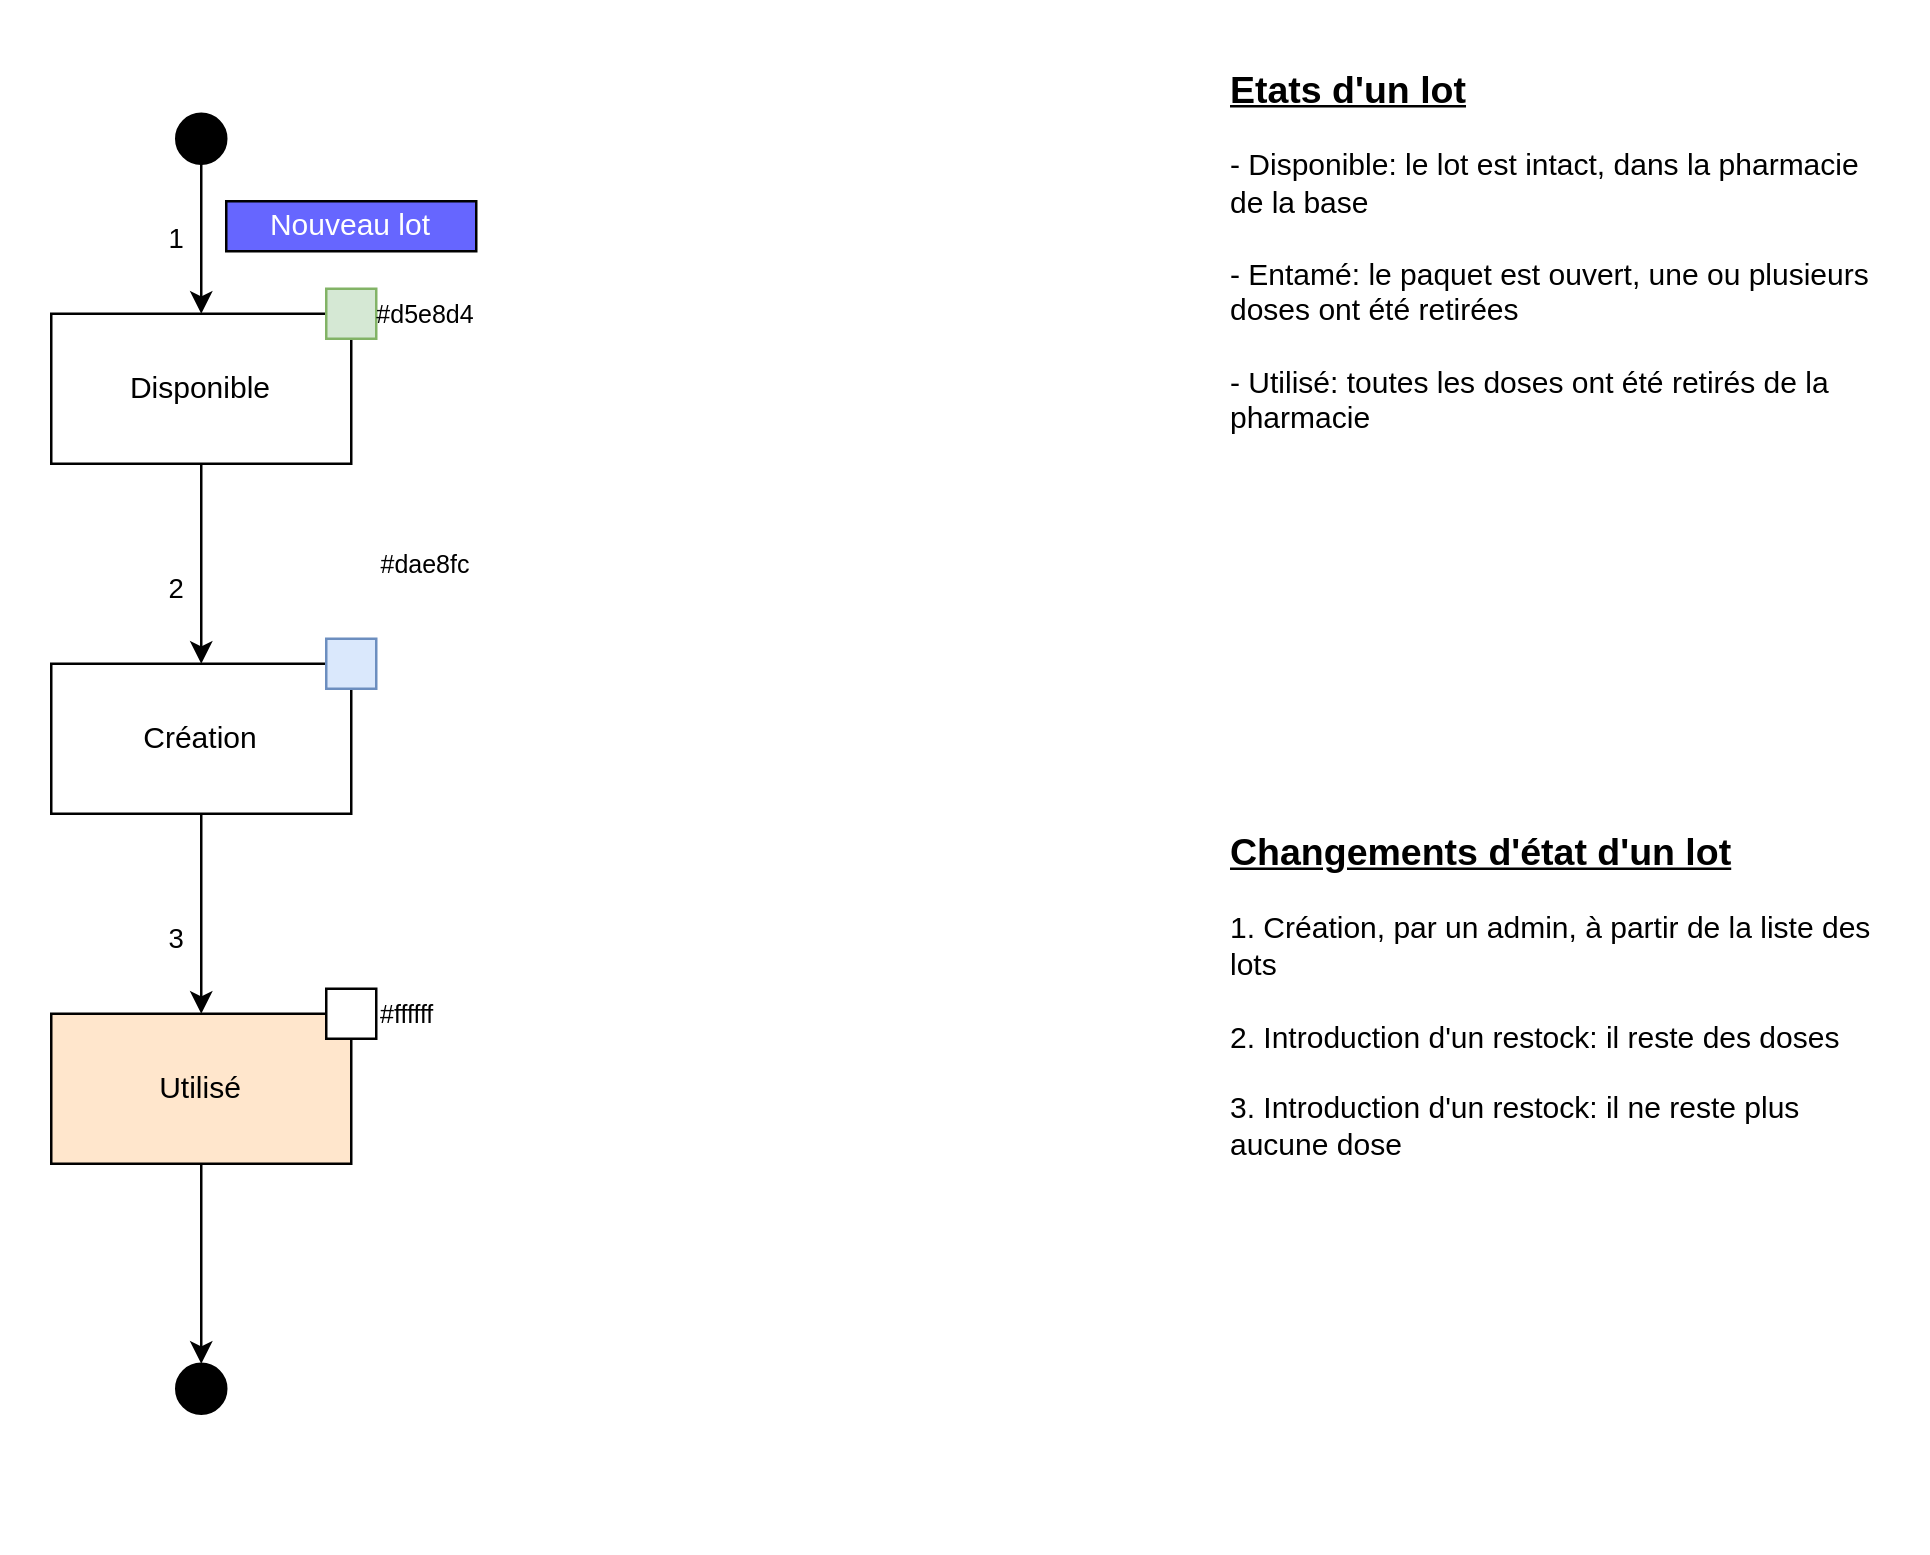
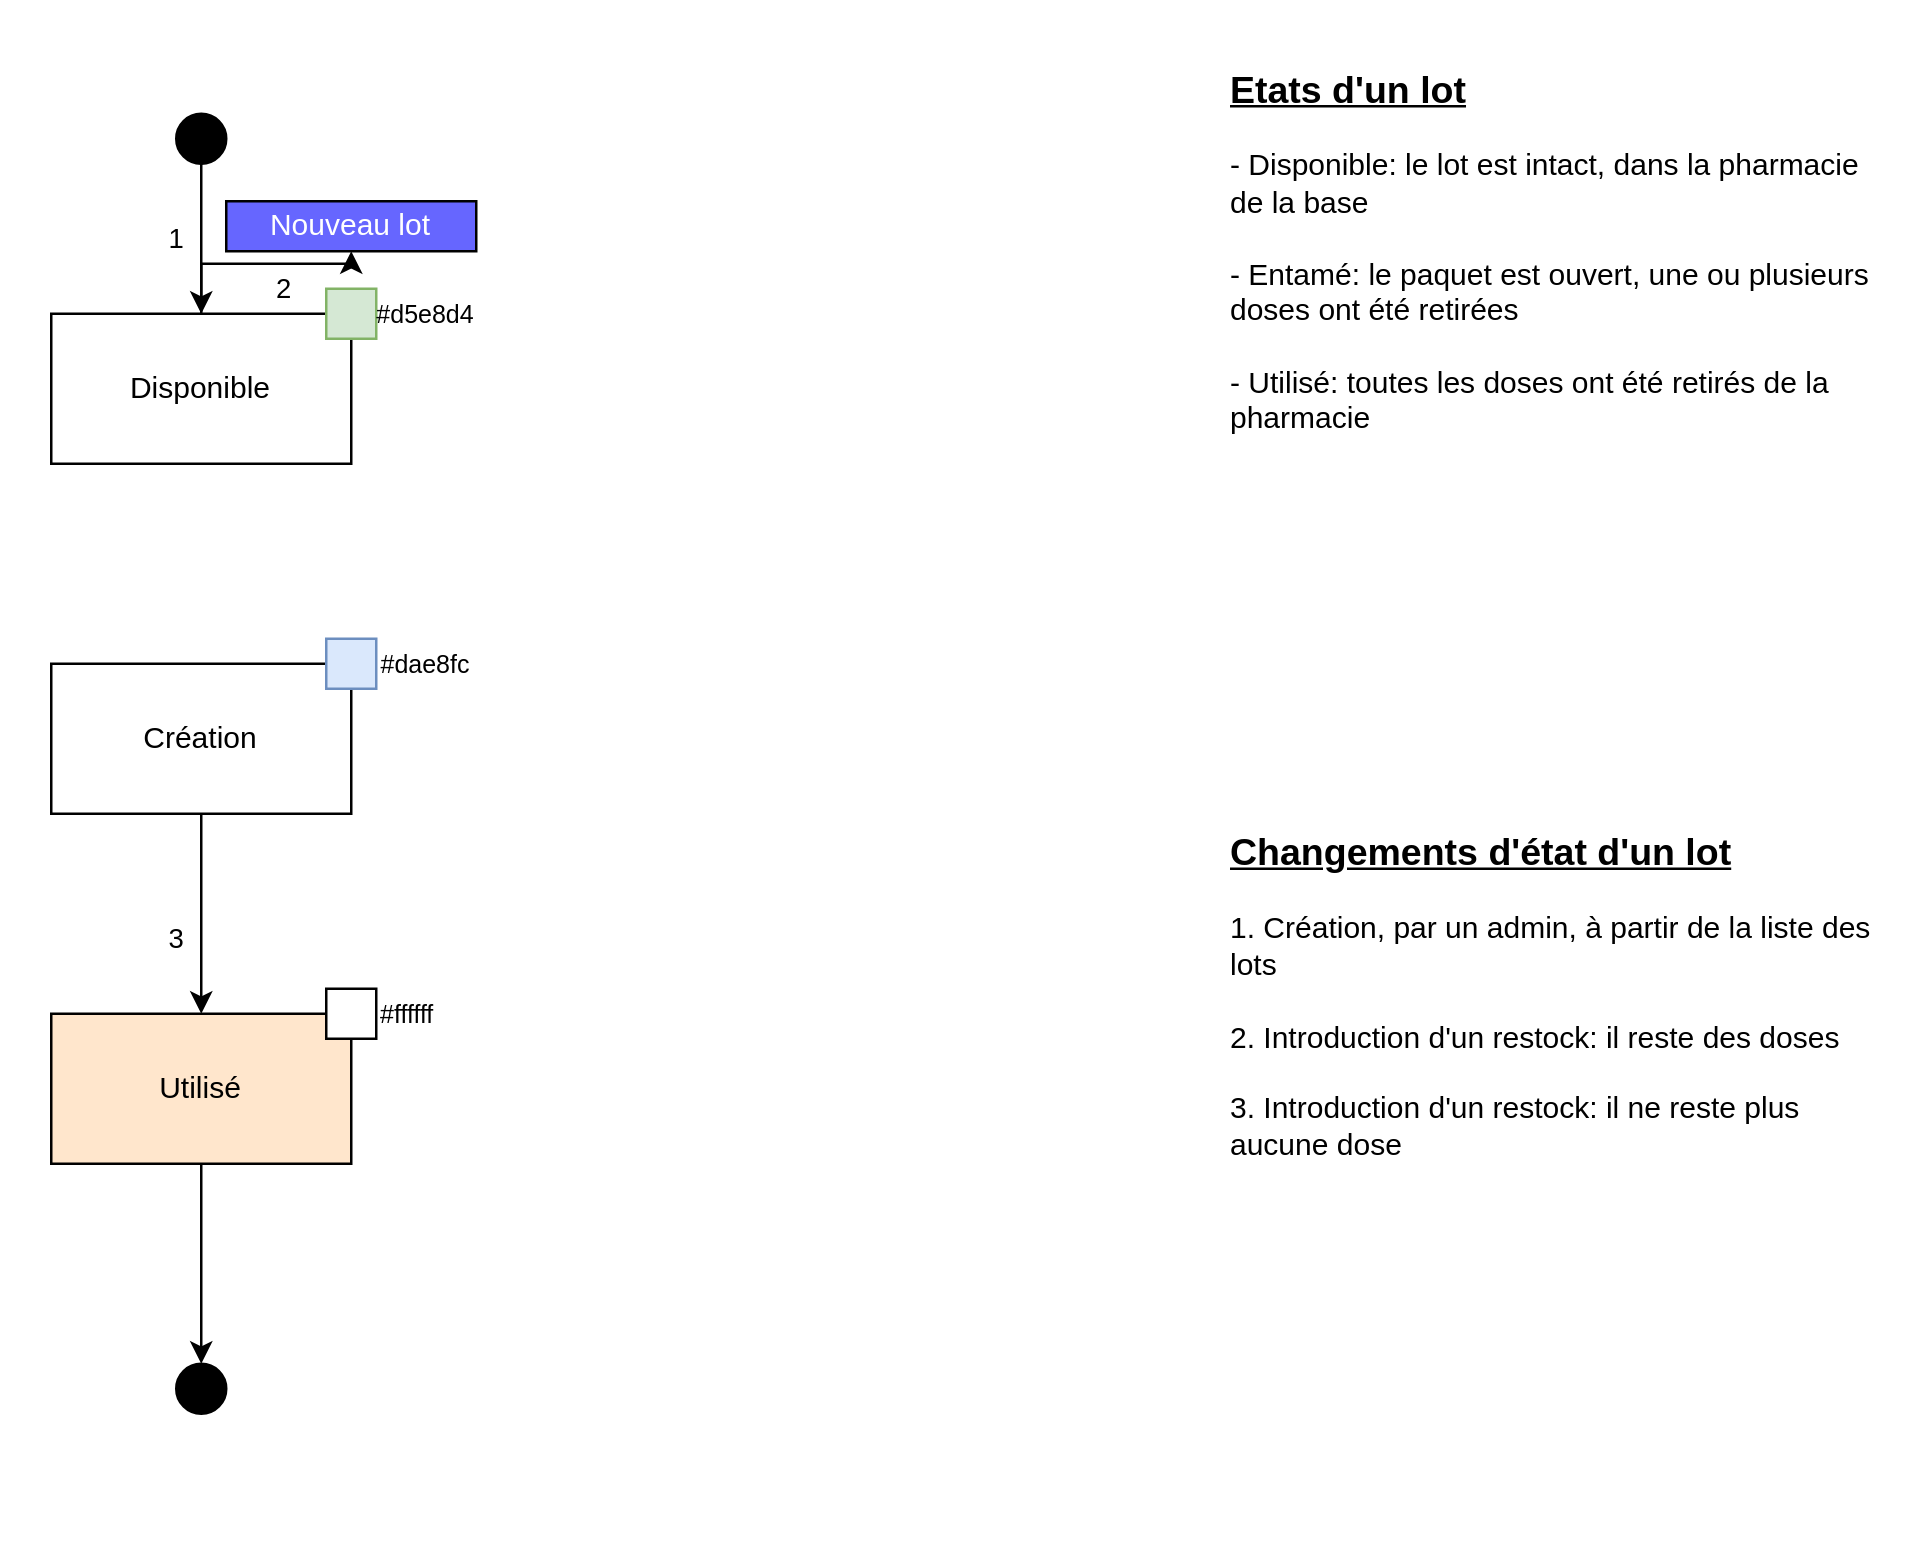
- <mxCell id="3" value="2" style="edgeStyle=orthogonalEdgeStyle;rounded=0;orthogonalLoop=1;jettySize=auto;html=1;" parent="1" source="4" target="6" edge="1"><mxGeometry x="0.25" y="-10" relative="1" as="geometry"><mxPoint as="offset" /></mxGeometry></mxCell>
+ <mxCell id="3" value="2" style="edgeStyle=orthogonalEdgeStyle;rounded=0;orthogonalLoop=1;jettySize=auto;html=1;" parent="1" source="4" target="15" edge="1"><mxGeometry x="0.25" y="-10" relative="1" as="geometry"><mxPoint as="offset" /></mxGeometry></mxCell>
- <mxCell id="17" value="#dae8fc" style="text;html=1;strokeColor=none;fillColor=none;align=center;verticalAlign=middle;whiteSpace=wrap;rounded=0;fontColor=#000000;fontSize=10;" parent="1" vertex="1"><mxGeometry x="150" y="215" width="40" height="20" as="geometry" /></mxCell>
+ <mxCell id="17" value="#dae8fc" style="text;html=1;strokeColor=none;fillColor=none;align=center;verticalAlign=middle;whiteSpace=wrap;rounded=0;fontColor=#000000;fontSize=10;" parent="1" vertex="1"><mxGeometry x="150" y="255" width="40" height="20" as="geometry" /></mxCell>
